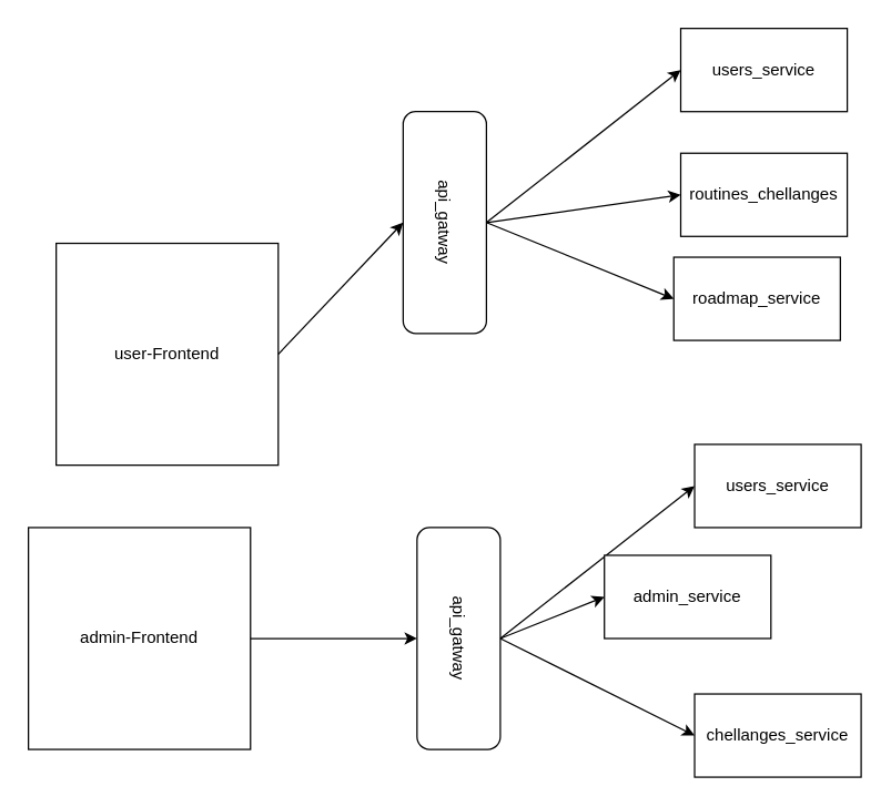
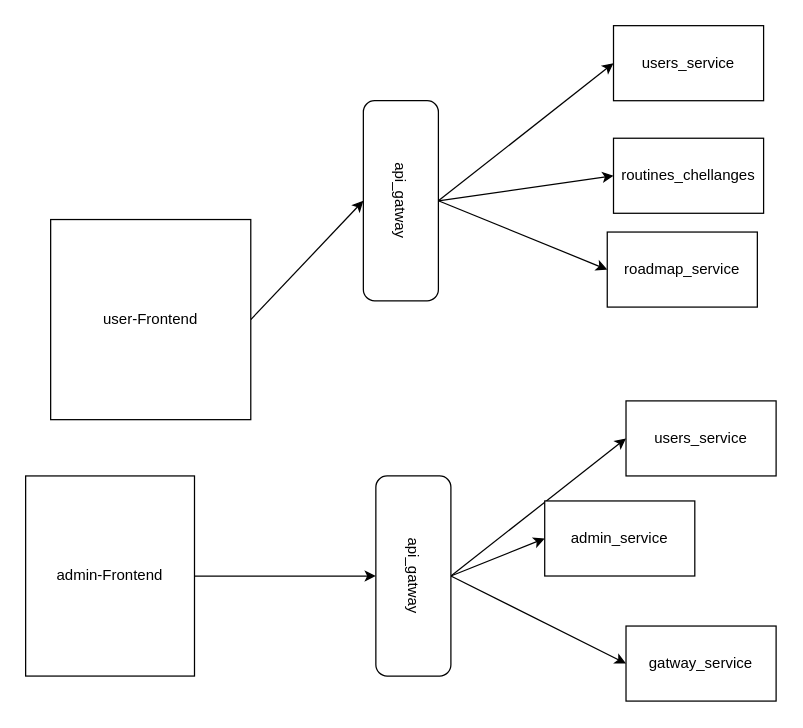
- <mxCell id="12" value="admin-Frontend" style="whiteSpace=wrap;html=1;aspect=fixed;" vertex="1" parent="1"><mxGeometry x="20" y="380" width="160" height="160" as="geometry" /></mxCell>
+ <mxCell id="12" value="admin-Frontend" style="whiteSpace=wrap;html=1;aspect=fixed;" vertex="1" parent="1"><mxGeometry x="20" y="380" width="135" height="160" as="geometry" /></mxCell>
- <mxCell id="19" value="chellanges_service" style="rounded=0;whiteSpace=wrap;html=1;" vertex="1" parent="1"><mxGeometry x="500" y="500" width="120" height="60" as="geometry" /></mxCell>
+ <mxCell id="19" value="gatway_service" style="rounded=0;whiteSpace=wrap;html=1;" vertex="1" parent="1"><mxGeometry x="500" y="500" width="120" height="60" as="geometry" /></mxCell>
